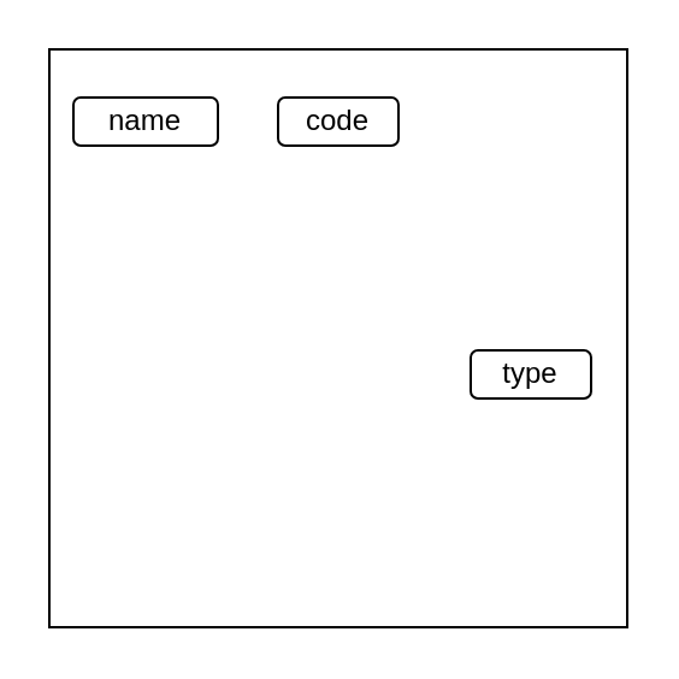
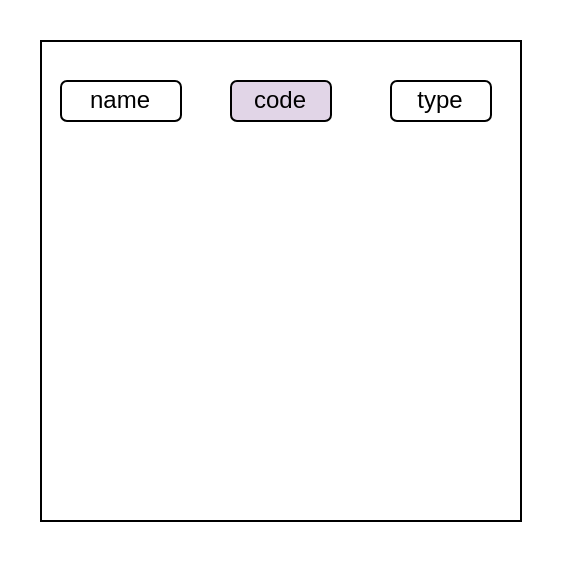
- <mxCell id="4" value="code" style="rounded=1;whiteSpace=wrap;html=1;" vertex="1" parent="1"><mxGeometry x="115" y="40" width="50" height="20" as="geometry" /></mxCell>
+ <mxCell id="4" value="code" style="rounded=1;whiteSpace=wrap;html=1;fillColor=#e1d5e7;" vertex="1" parent="1"><mxGeometry x="115" y="40" width="50" height="20" as="geometry" /></mxCell>
- <mxCell id="5" value="type" style="rounded=1;whiteSpace=wrap;html=1;" vertex="1" parent="1"><mxGeometry x="195" y="145" width="50" height="20" as="geometry" /></mxCell>
+ <mxCell id="5" value="type" style="rounded=1;whiteSpace=wrap;html=1;" vertex="1" parent="1"><mxGeometry x="195" y="40" width="50" height="20" as="geometry" /></mxCell>
